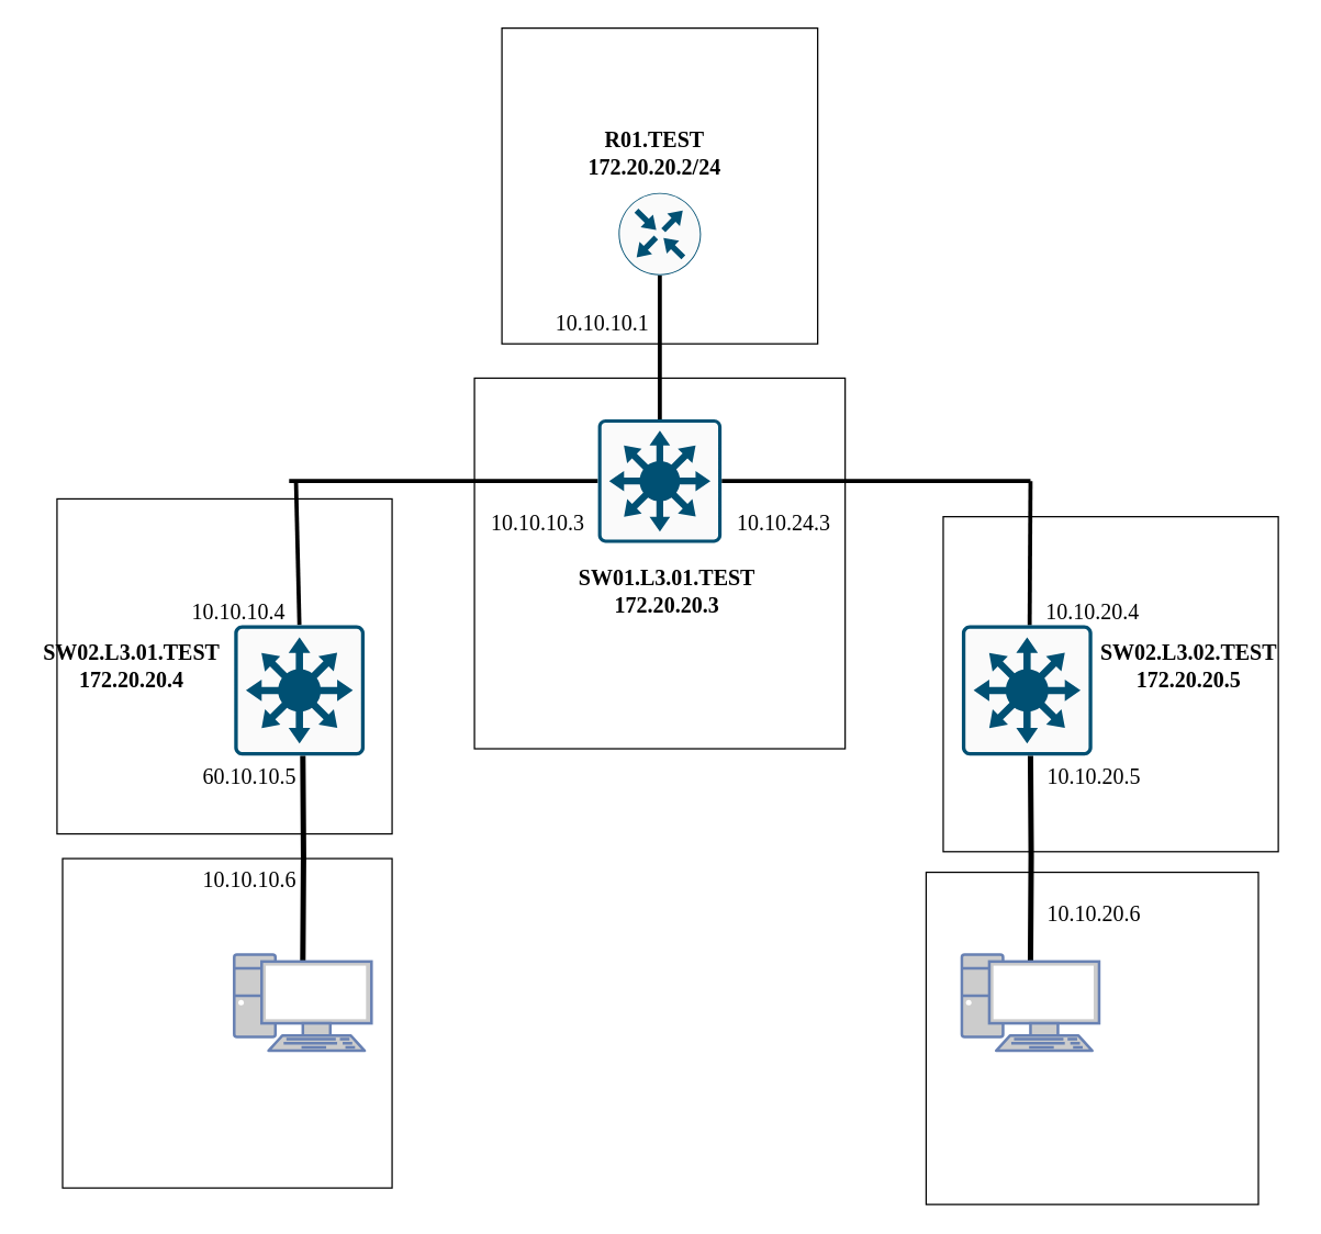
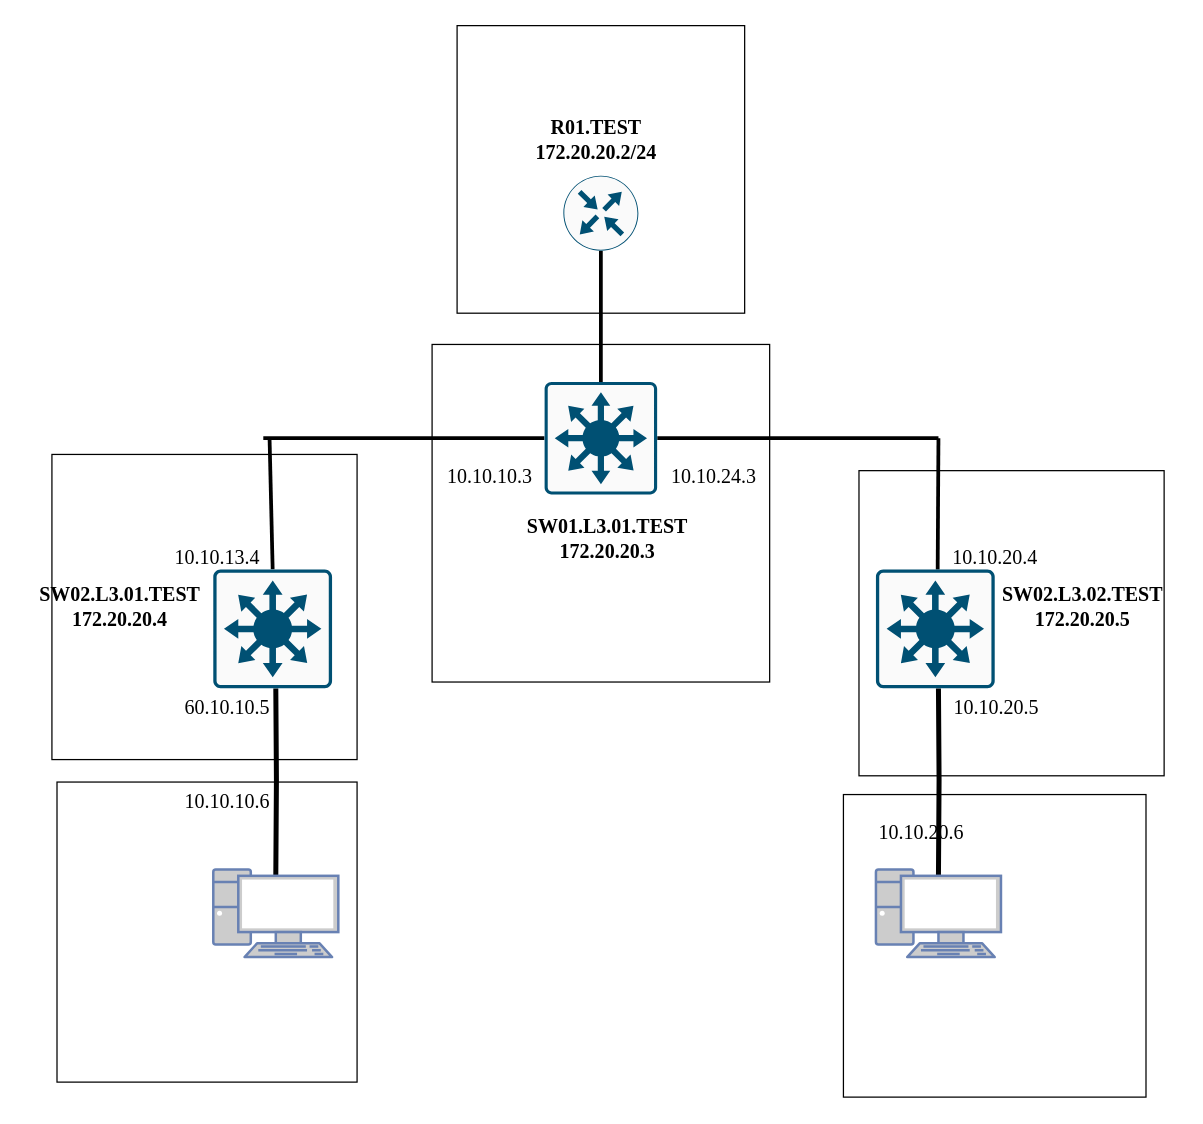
- <mxCell id="31" value="&lt;font style=&quot;font-size: 16px;&quot;&gt;10.10.10.1&lt;/font&gt;" style="text;html=1;align=center;verticalAlign=middle;resizable=0;points=[];autosize=1;strokeColor=none;fillColor=none;fontSize=16;fontFamily=Times New Roman;" parent="1" vertex="1"><mxGeometry x="385" y="220" width="105" height="30" as="geometry" /></mxCell>
- <mxCell id="25" value="10.10.10.4" style="text;html=1;align=center;verticalAlign=middle;resizable=0;points=[];autosize=1;strokeColor=none;fillColor=none;fontSize=16;fontFamily=Times New Roman;" parent="1" vertex="1"><mxGeometry x="120" y="430" width="105" height="30" as="geometry" /></mxCell>
+ <mxCell id="25" value="10.10.13.4" style="text;html=1;align=center;verticalAlign=middle;resizable=0;points=[];autosize=1;strokeColor=none;fillColor=none;fontSize=16;fontFamily=Times New Roman;" parent="1" vertex="1"><mxGeometry x="120" y="430" width="105" height="30" as="geometry" /></mxCell>
- <mxCell id="30" value="10.10.20.6" style="text;html=1;align=center;verticalAlign=middle;resizable=0;points=[];autosize=1;strokeColor=none;fillColor=none;fontSize=16;fontFamily=Times New Roman;" parent="1" vertex="1"><mxGeometry x="743" y="650" width="105" height="30" as="geometry" /></mxCell>
+ <mxCell id="30" value="10.10.20.6" style="text;html=1;align=center;verticalAlign=middle;resizable=0;points=[];autosize=1;strokeColor=none;fillColor=none;fontSize=16;fontFamily=Times New Roman;" parent="1" vertex="1"><mxGeometry x="683" y="650" width="105" height="30" as="geometry" /></mxCell>
